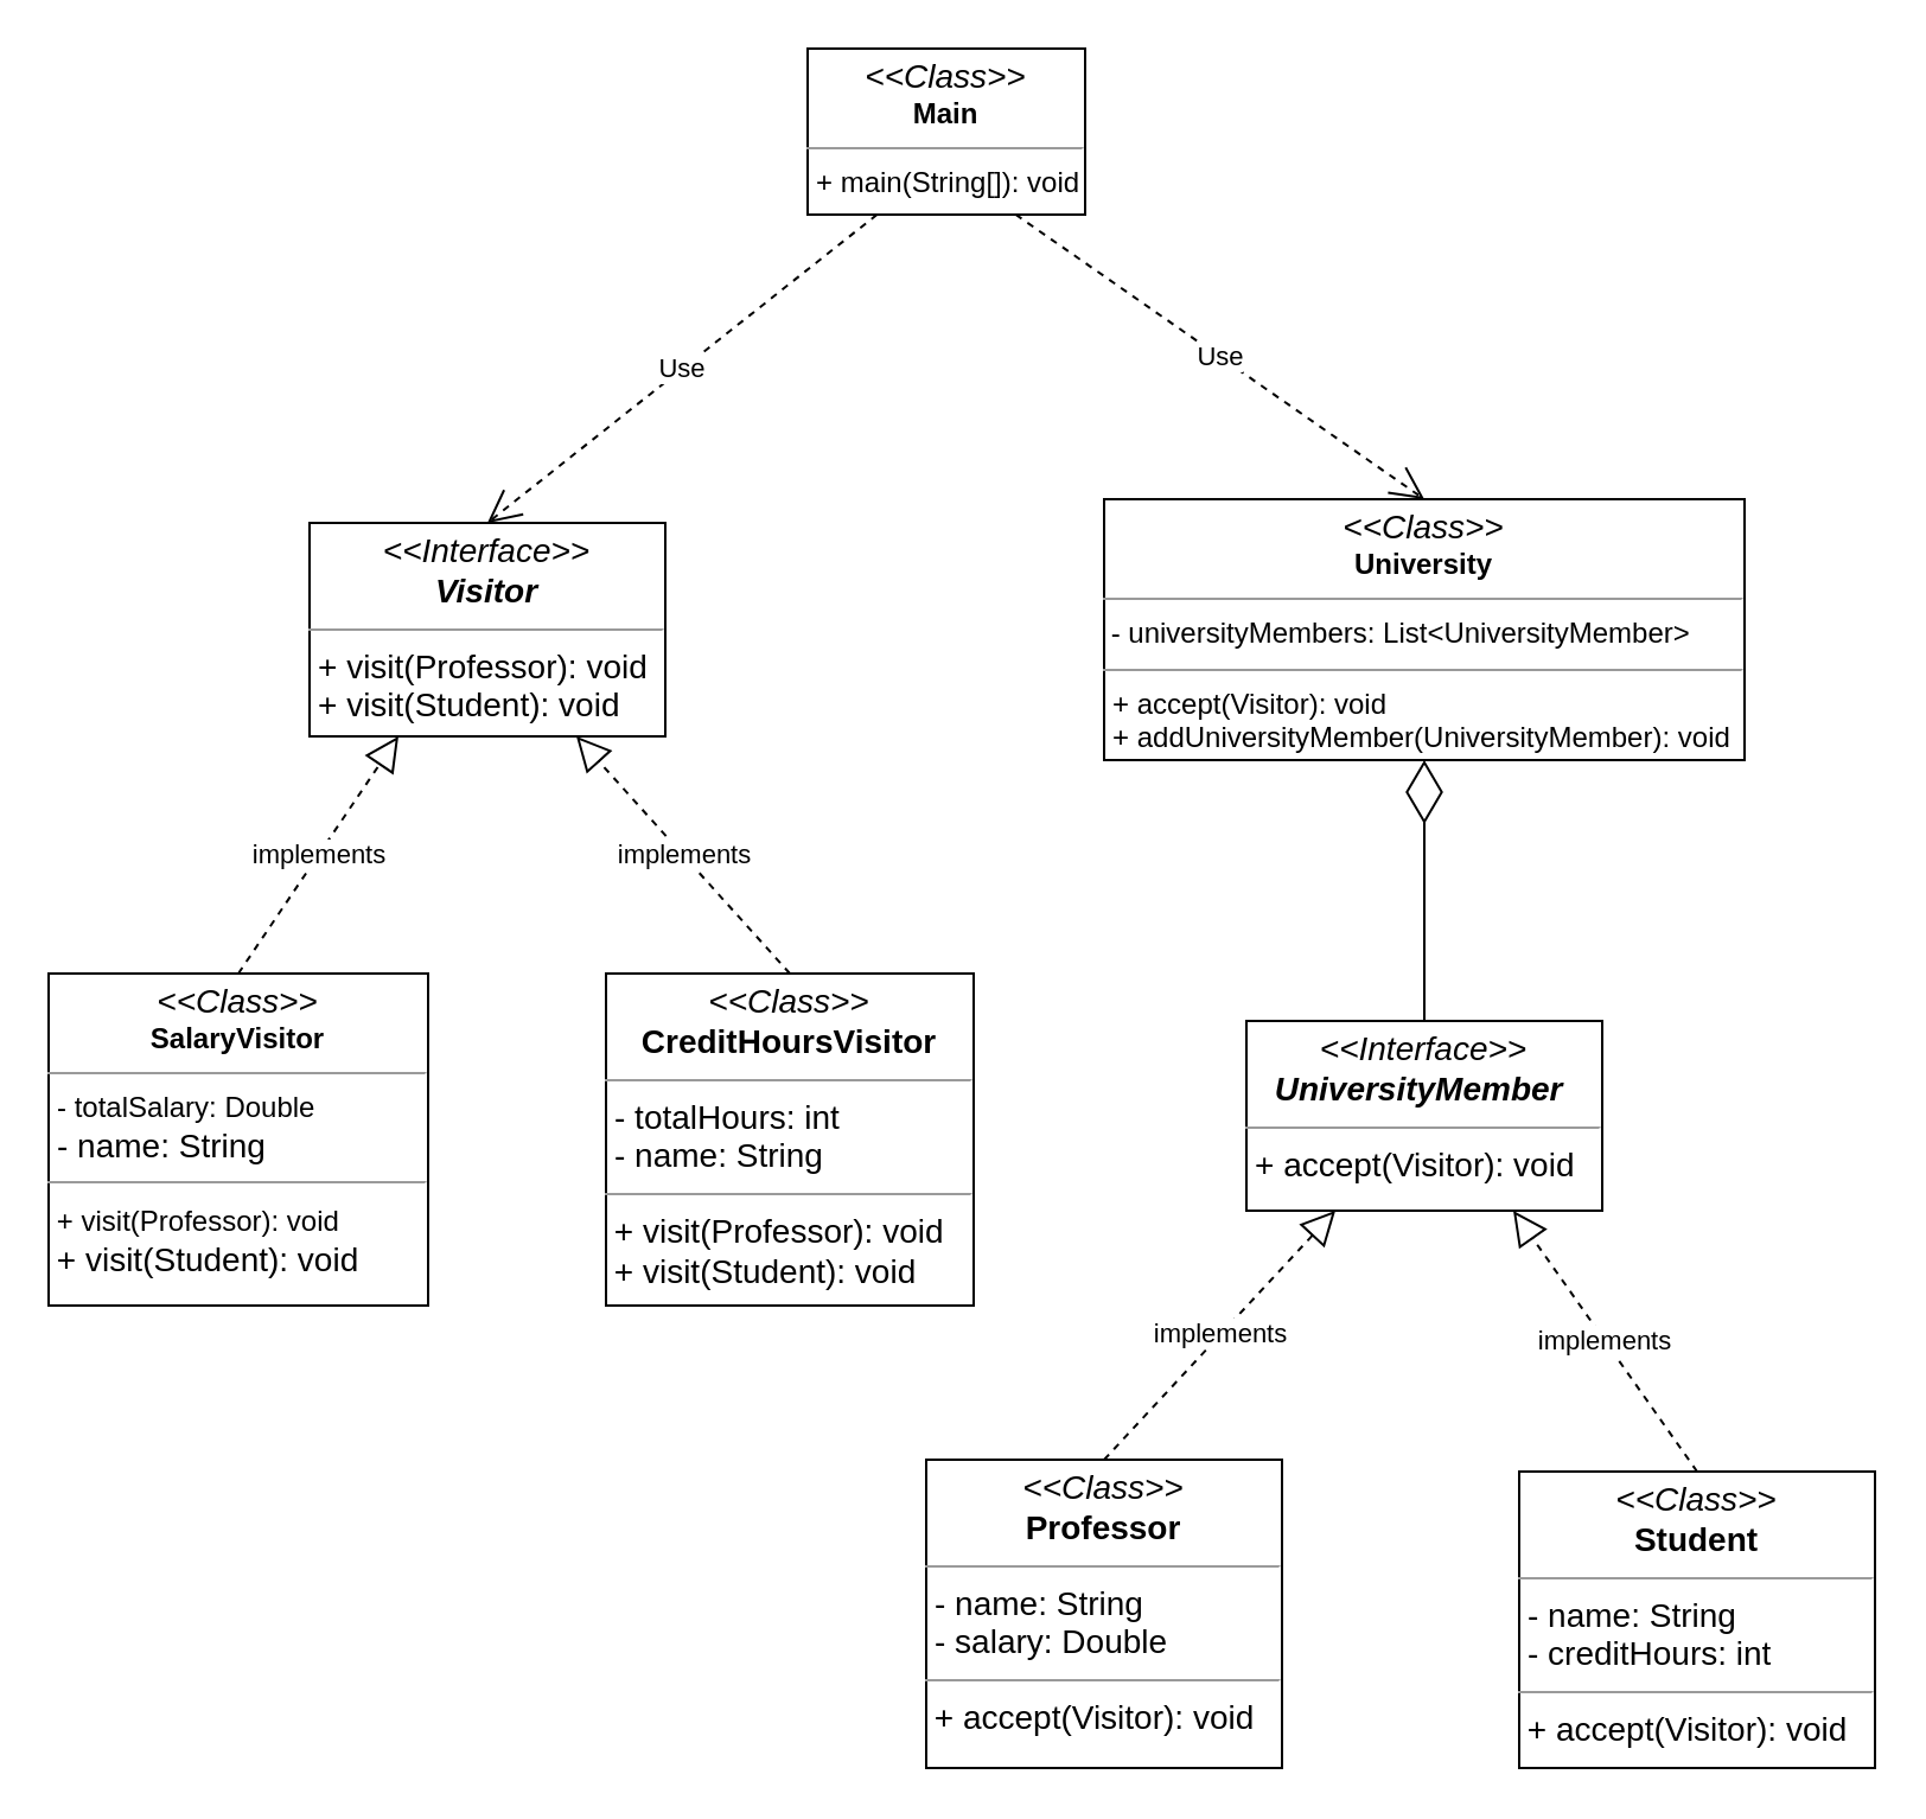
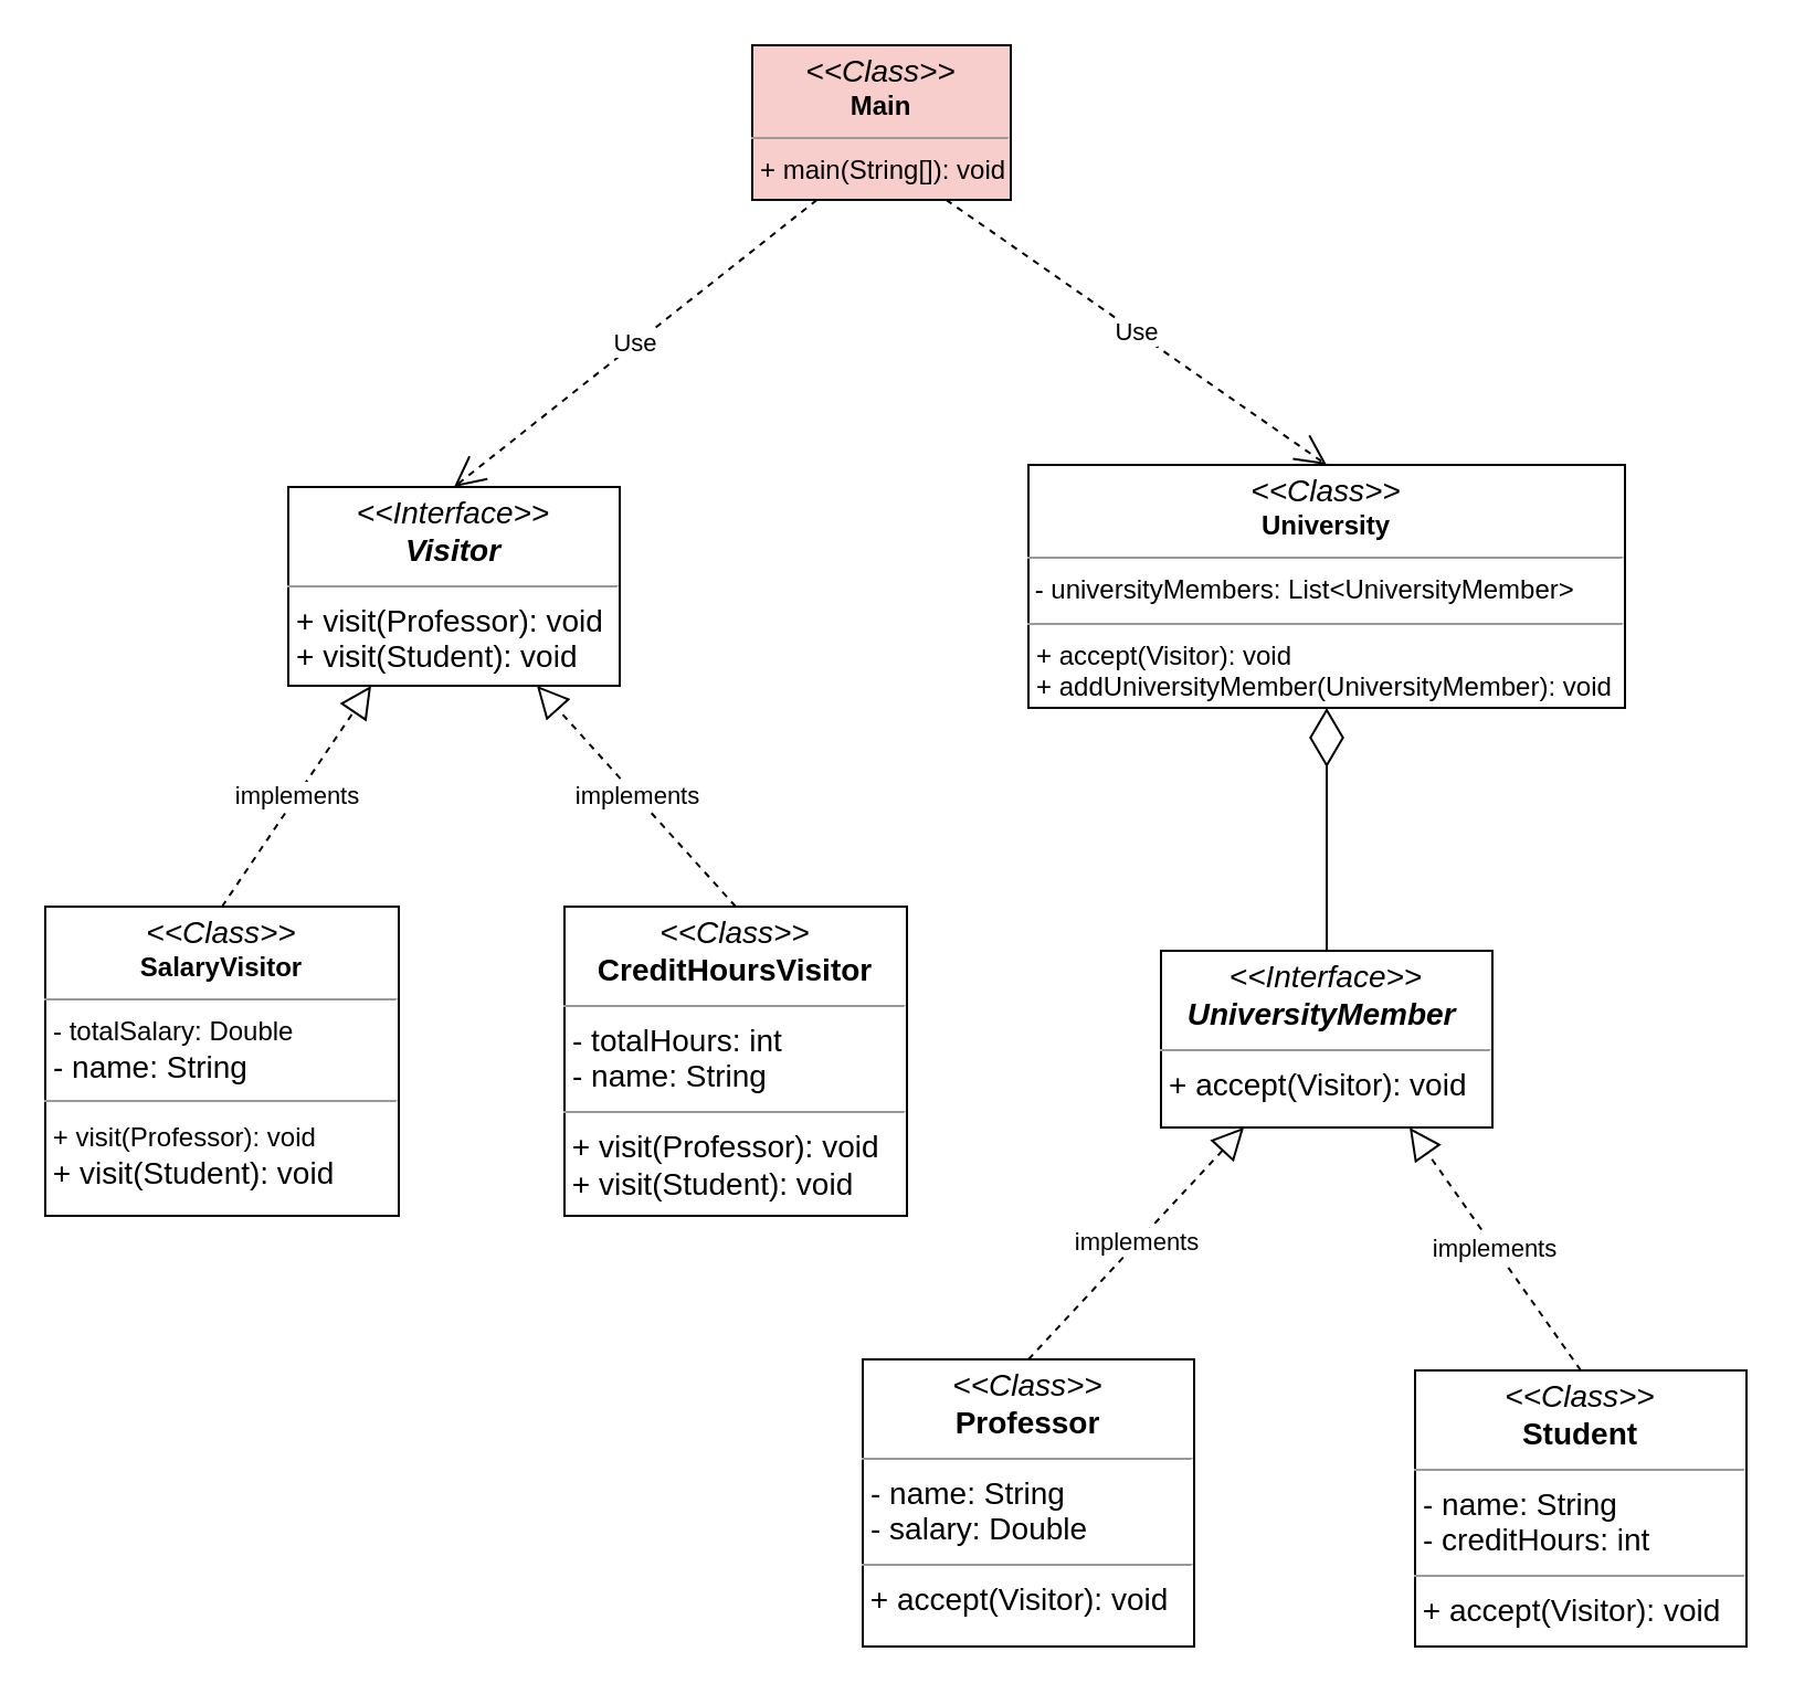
- <mxCell id="4" value="&lt;p style=&quot;margin: 4px 0px 0px; text-align: center; font-size: 14px;&quot;&gt;&lt;font style=&quot;font-size: 14px;&quot;&gt;&lt;i style=&quot;&quot;&gt;&amp;lt;&amp;lt;Class&amp;gt;&amp;gt;&lt;/i&gt;&lt;/font&gt;&lt;/p&gt;&lt;div style=&quot;text-align: center;&quot;&gt;&lt;b&gt;Main&lt;/b&gt;&lt;/div&gt;&lt;hr style=&quot;font-size: 14px;&quot; size=&quot;1&quot;&gt;&lt;p style=&quot;margin: 0px 0px 0px 4px;&quot;&gt;+ main(String[]): void&lt;br&gt;&lt;/p&gt;" style="verticalAlign=top;align=left;overflow=fill;fontSize=12;fontFamily=Helvetica;html=1;rounded=0;shadow=0;comic=0;labelBackgroundColor=none;strokeWidth=1" parent="1" vertex="1"><mxGeometry x="340" y="20" width="117" height="70" as="geometry" /></mxCell>
+ <mxCell id="4" value="&lt;p style=&quot;margin: 4px 0px 0px; text-align: center; font-size: 14px;&quot;&gt;&lt;font style=&quot;font-size: 14px;&quot;&gt;&lt;i style=&quot;&quot;&gt;&amp;lt;&amp;lt;Class&amp;gt;&amp;gt;&lt;/i&gt;&lt;/font&gt;&lt;/p&gt;&lt;div style=&quot;text-align: center;&quot;&gt;&lt;b&gt;Main&lt;/b&gt;&lt;/div&gt;&lt;hr style=&quot;font-size: 14px;&quot; size=&quot;1&quot;&gt;&lt;p style=&quot;margin: 0px 0px 0px 4px;&quot;&gt;+ main(String[]): void&lt;br&gt;&lt;/p&gt;" style="verticalAlign=top;align=left;overflow=fill;fontSize=12;fontFamily=Helvetica;html=1;rounded=0;shadow=0;comic=0;labelBackgroundColor=none;strokeWidth=1;fillColor=#f8cecc;" parent="1" vertex="1"><mxGeometry x="340" y="20" width="117" height="70" as="geometry" /></mxCell>
